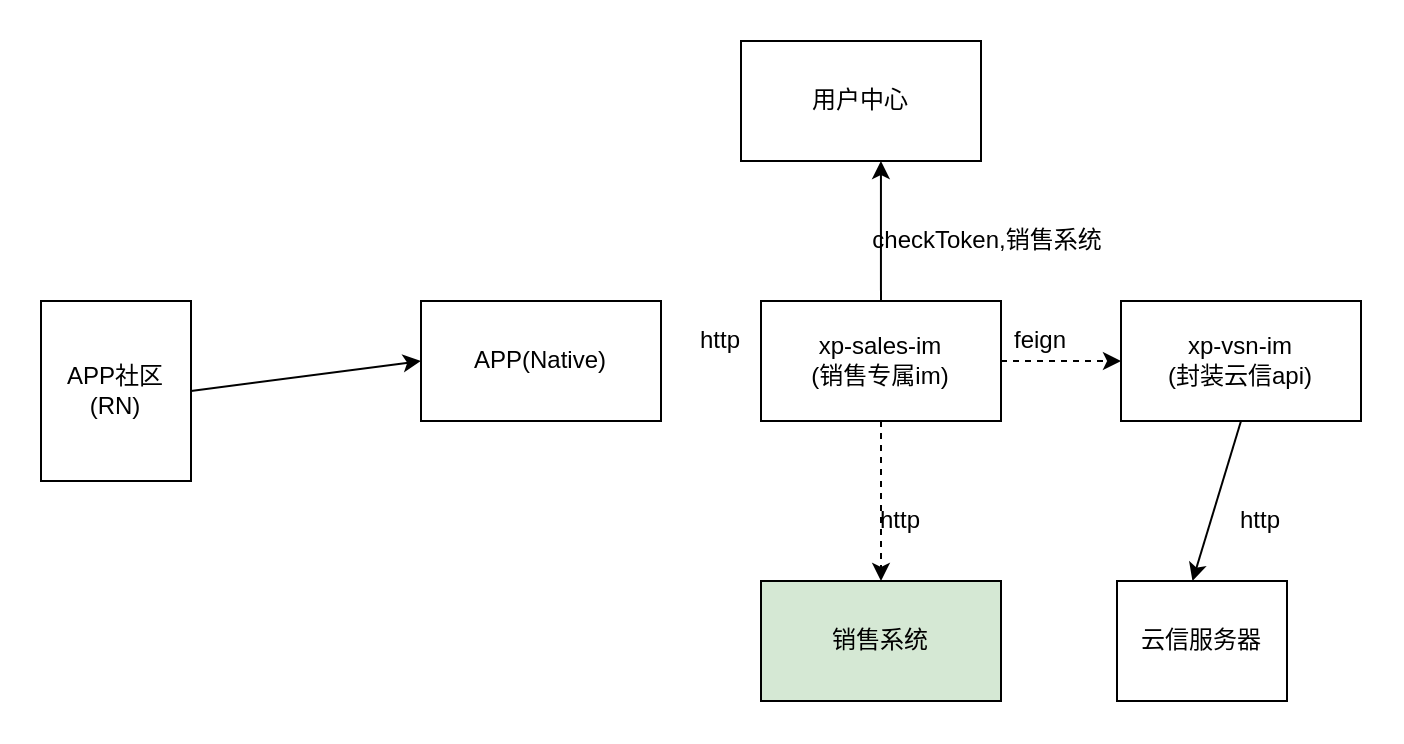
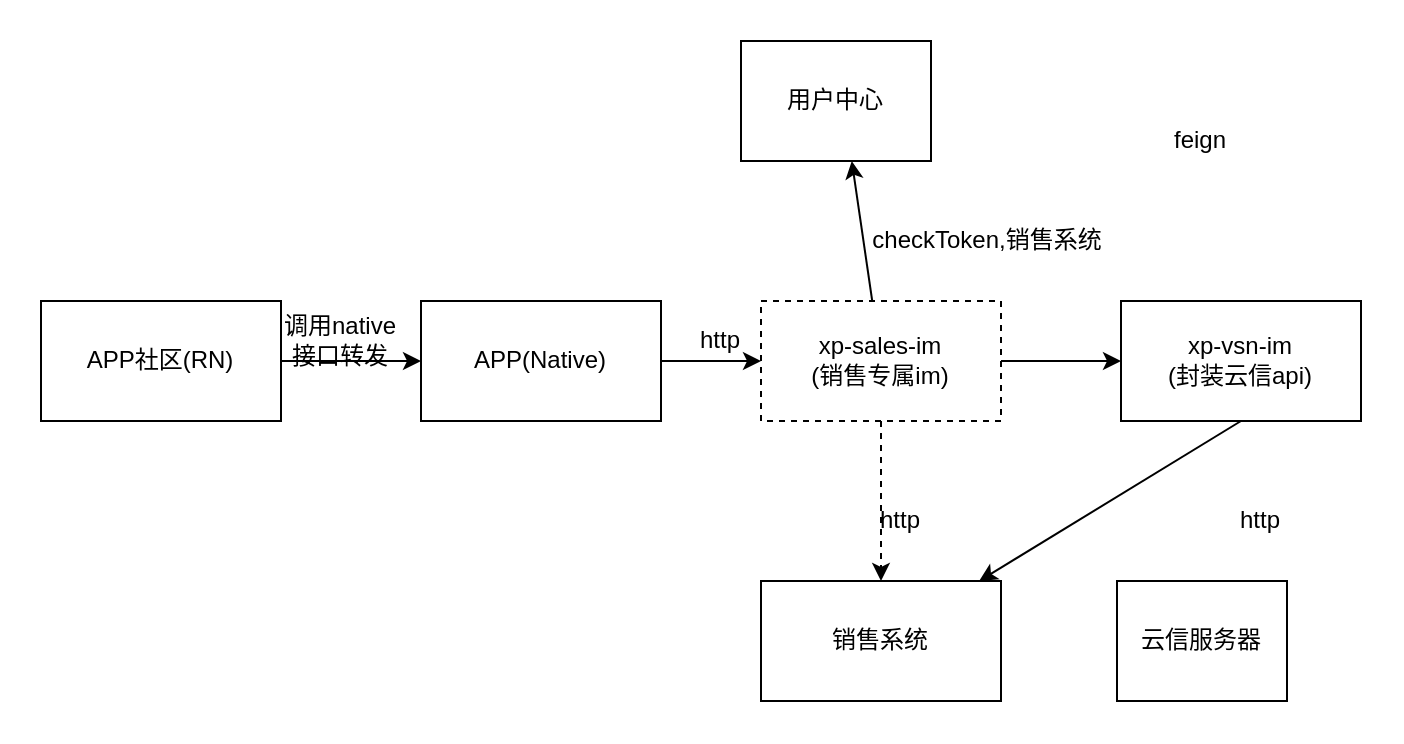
- <mxCell id="6" value="用户中心" style="rounded=0;whiteSpace=wrap;html=1;" vertex="1" parent="1"><mxGeometry x="370" y="20" width="120" height="60" as="geometry" /></mxCell>
+ <mxCell id="6" value="用户中心" style="rounded=0;whiteSpace=wrap;html=1;" vertex="1" parent="1"><mxGeometry x="370" y="20" width="95" height="60" as="geometry" /></mxCell>
+ <mxCell id="12" value="调用native接口转发" style="text;html=1;strokeColor=none;fillColor=none;align=center;verticalAlign=middle;whiteSpace=wrap;rounded=0;" vertex="1" parent="1"><mxGeometry x="140" y="160" width="60" height="20" as="geometry" /></mxCell>
- <mxCell id="17" value="feign" style="text;html=1;strokeColor=none;fillColor=none;align=center;verticalAlign=middle;whiteSpace=wrap;rounded=0;" vertex="1" parent="1"><mxGeometry x="500" y="160" width="40" height="20" as="geometry" /></mxCell>
+ <mxCell id="17" value="feign" style="text;html=1;strokeColor=none;fillColor=none;align=center;verticalAlign=middle;whiteSpace=wrap;rounded=0;" vertex="1" parent="1"><mxGeometry x="580" y="60" width="40" height="20" as="geometry" /></mxCell>
+ <mxCell id="13" value="" style="endArrow=classic;html=1;entryX=0;entryY=0.5;entryDx=0;entryDy=0;exitX=1;exitY=0.5;exitDx=0;exitDy=0;" edge="1" parent="1" source="8" target="2"><mxGeometry width="50" height="50" relative="1" as="geometry"><mxPoint x="20" y="420" as="sourcePoint" /><mxPoint x="70" y="370" as="targetPoint" /></mxGeometry></mxCell>
- <mxCell id="2" value="xp-sales-im&lt;br&gt;(销售专属im)" style="rounded=0;whiteSpace=wrap;html=1;" vertex="1" parent="1"><mxGeometry x="380" y="150" width="120" height="60" as="geometry" /></mxCell>
+ <mxCell id="2" value="xp-sales-im&lt;br&gt;(销售专属im)" style="rounded=0;whiteSpace=wrap;html=1;dashed=1;" vertex="1" parent="1"><mxGeometry x="380" y="150" width="120" height="60" as="geometry" /></mxCell>
- <mxCell id="16" value="" style="endArrow=classic;html=1;exitX=1;exitY=0.5;exitDx=0;exitDy=0;entryX=0;entryY=0.5;entryDx=0;entryDy=0;dashed=1;" edge="1" parent="1" source="2" target="3"><mxGeometry width="50" height="50" relative="1" as="geometry"><mxPoint x="20" y="420" as="sourcePoint" /><mxPoint x="70" y="370" as="targetPoint" /></mxGeometry></mxCell>
+ <mxCell id="16" value="" style="endArrow=classic;html=1;exitX=1;exitY=0.5;exitDx=0;exitDy=0;entryX=0;entryY=0.5;entryDx=0;entryDy=0;" edge="1" parent="1" source="2" target="3"><mxGeometry width="50" height="50" relative="1" as="geometry"><mxPoint x="20" y="420" as="sourcePoint" /><mxPoint x="70" y="370" as="targetPoint" /></mxGeometry></mxCell>
- <mxCell id="7" value="APP社区(RN)" style="rounded=0;whiteSpace=wrap;html=1;" vertex="1" parent="1"><mxGeometry x="20" y="150" width="75" height="90" as="geometry" /></mxCell>
+ <mxCell id="7" value="APP社区(RN)" style="rounded=0;whiteSpace=wrap;html=1;" vertex="1" parent="1"><mxGeometry x="20" y="150" width="120" height="60" as="geometry" /></mxCell>
- <mxCell id="18" value="" style="endArrow=classic;html=1;exitX=0.5;exitY=1;exitDx=0;exitDy=0;entryX=0.444;entryY=0;entryDx=0;entryDy=0;entryPerimeter=0;" edge="1" parent="1" source="3" target="4"><mxGeometry width="50" height="50" relative="1" as="geometry"><mxPoint x="20" y="420" as="sourcePoint" /><mxPoint x="70" y="370" as="targetPoint" /></mxGeometry></mxCell>
+ <mxCell id="18" value="" style="endArrow=classic;html=1;exitX=0.5;exitY=1;exitDx=0;exitDy=0;" edge="1" parent="1" source="3" target="5"><mxGeometry width="50" height="50" relative="1" as="geometry"><mxPoint x="20" y="420" as="sourcePoint" /><mxPoint x="70" y="370" as="targetPoint" /></mxGeometry></mxCell>
- <mxCell id="5" value="销售系统" style="rounded=0;whiteSpace=wrap;html=1;fillColor=#d5e8d4;" vertex="1" parent="1"><mxGeometry x="380" y="290" width="120" height="60" as="geometry" /></mxCell>
+ <mxCell id="5" value="销售系统" style="rounded=0;whiteSpace=wrap;html=1;" vertex="1" parent="1"><mxGeometry x="380" y="290" width="120" height="60" as="geometry" /></mxCell>
